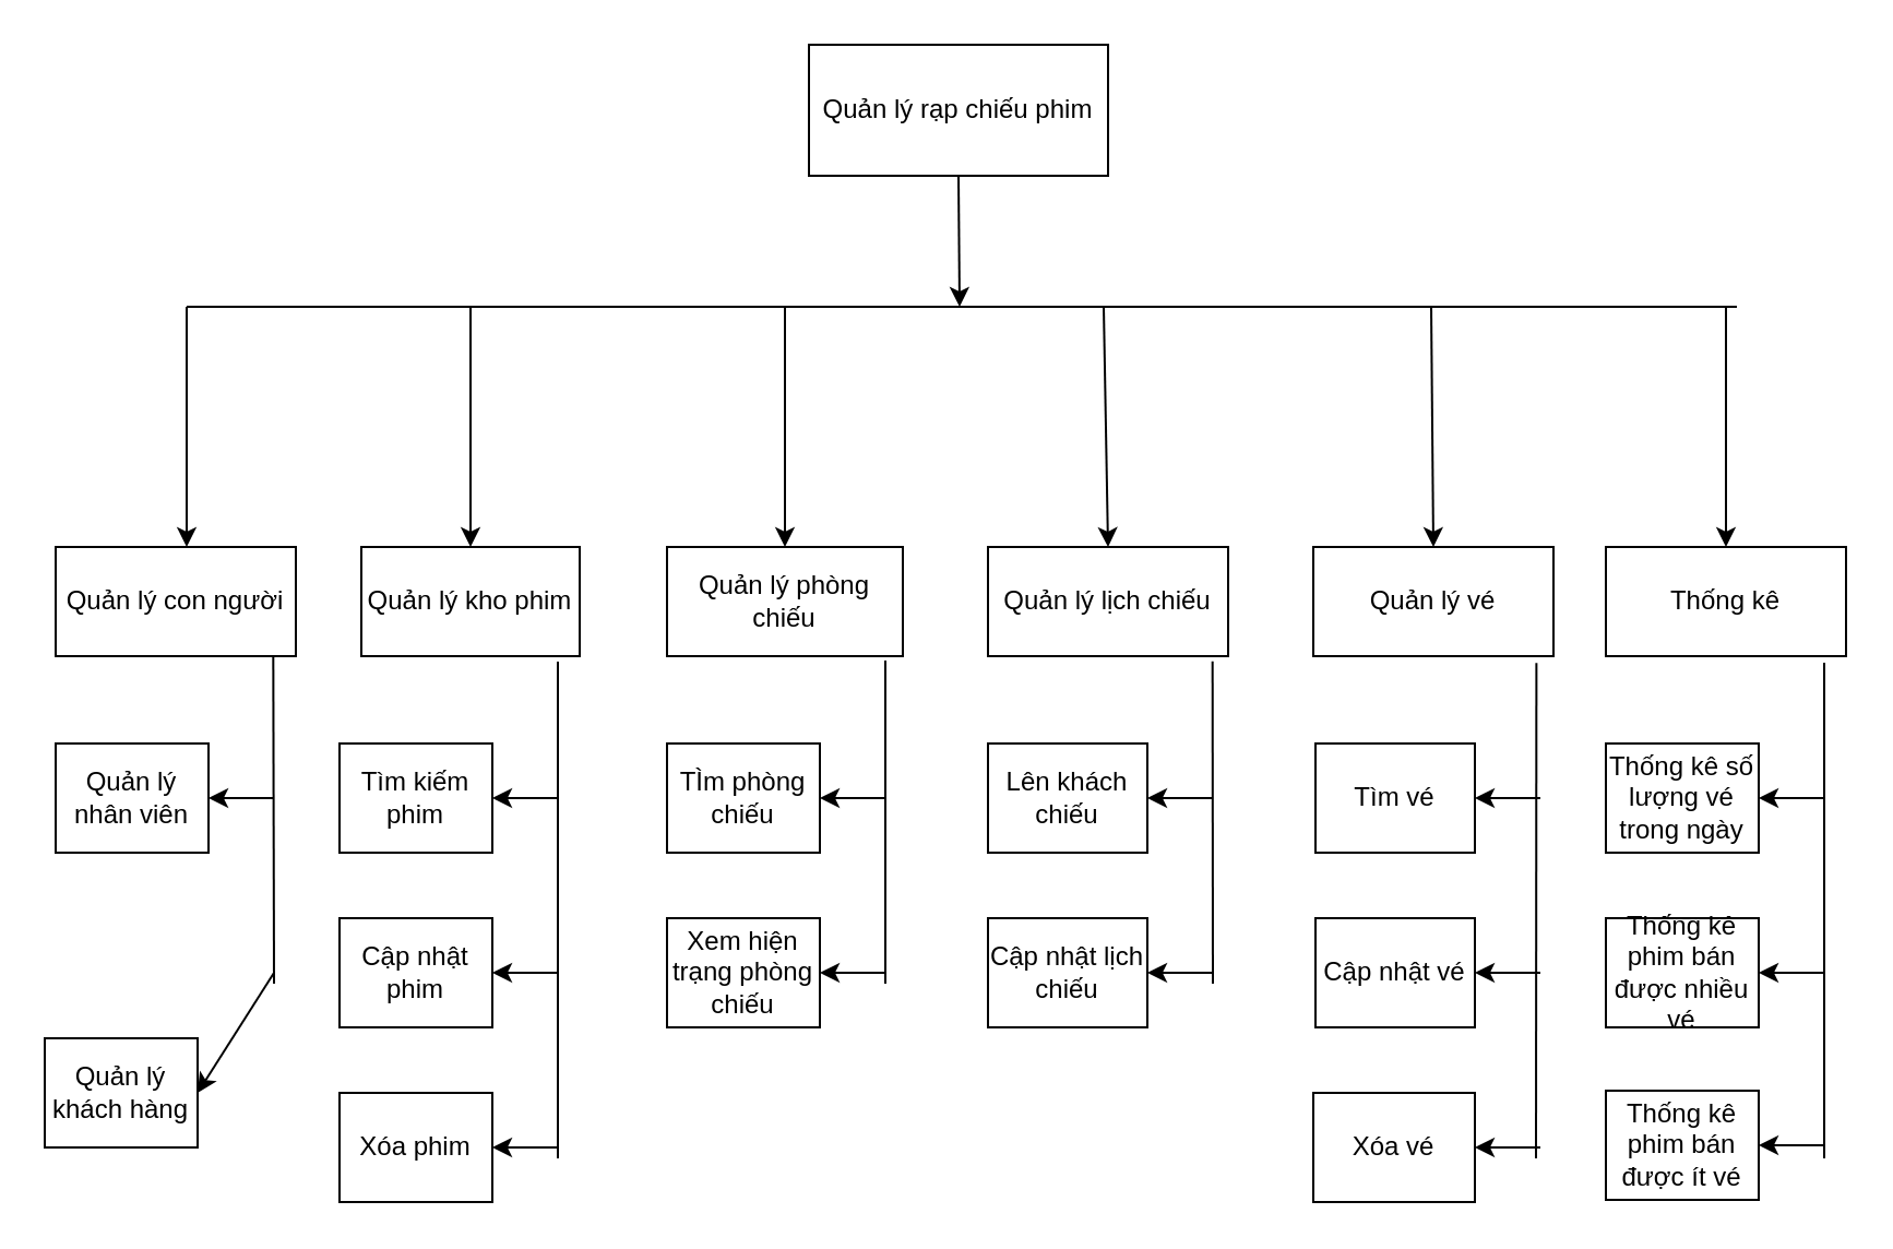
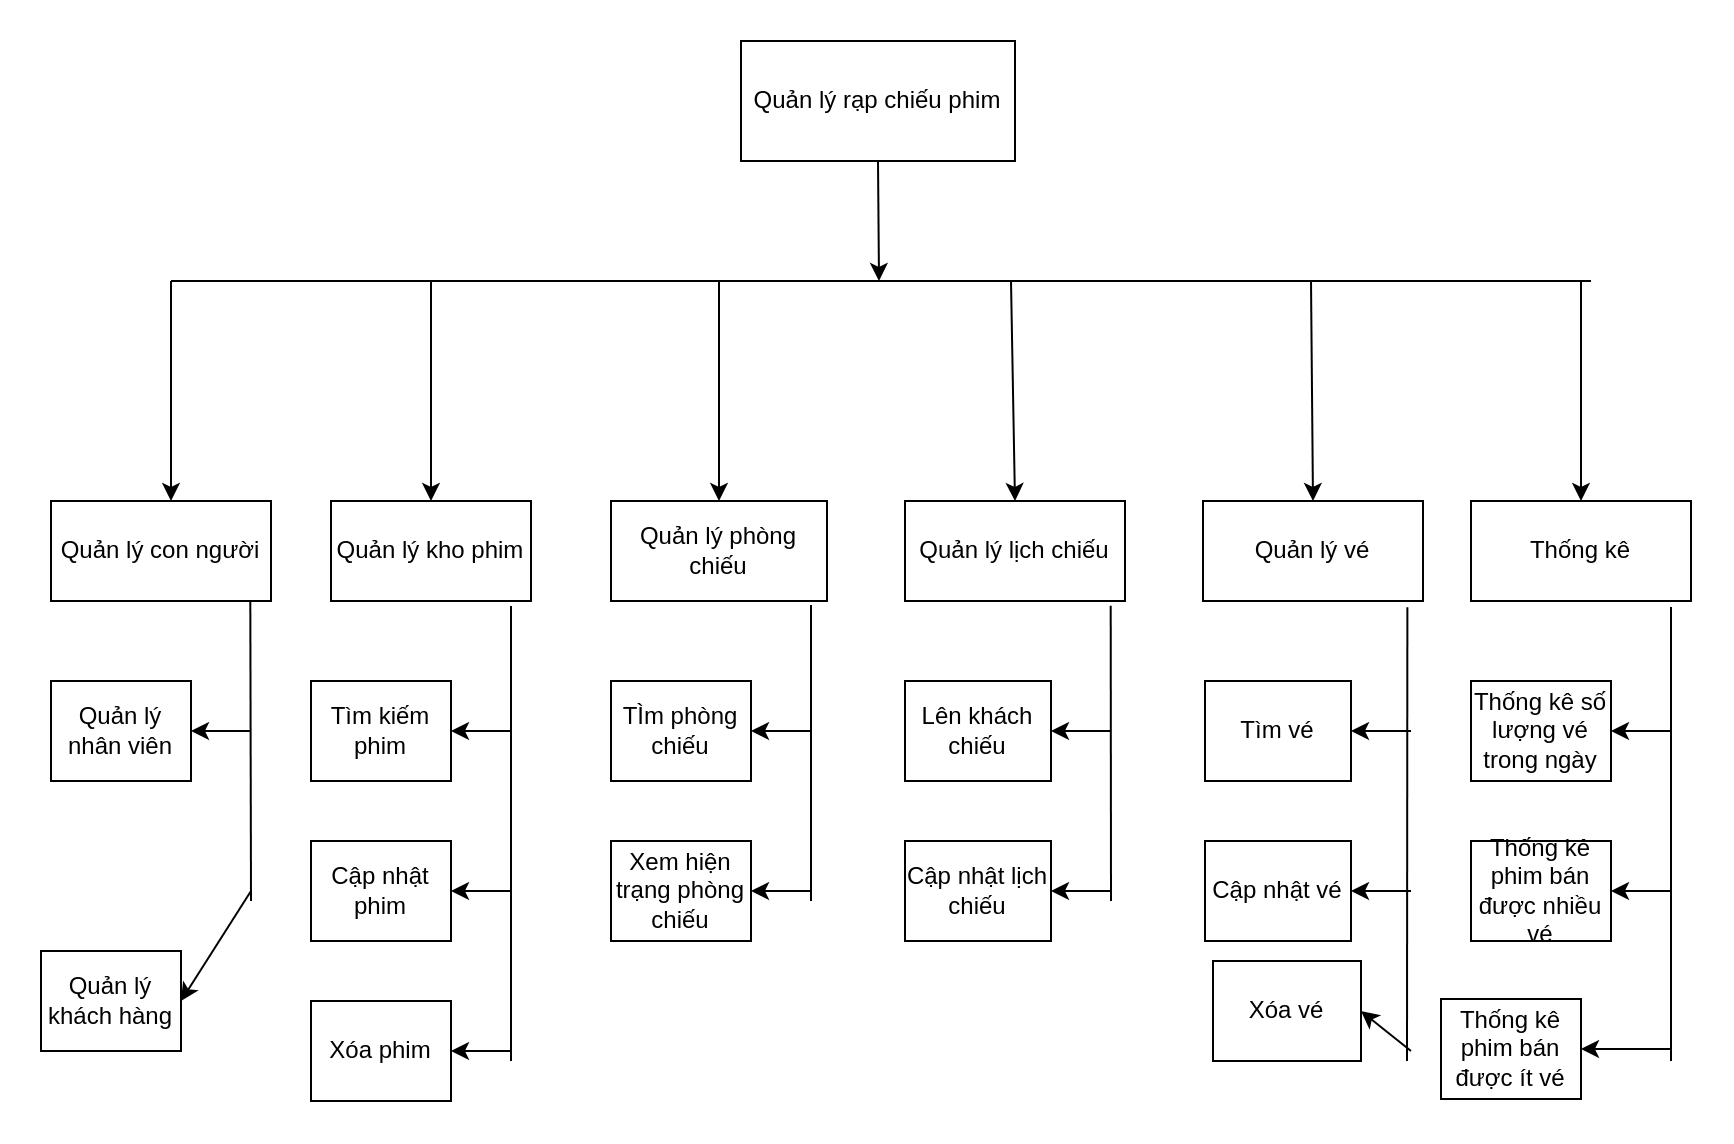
- <mxCell id="35" value="Thống kê phim bán được ít vé" style="rounded=0;whiteSpace=wrap;html=1;" parent="1" vertex="1"><mxGeometry x="735" y="499" width="70" height="50" as="geometry" /></mxCell>
+ <mxCell id="35" value="Thống kê phim bán được ít vé" style="rounded=0;whiteSpace=wrap;html=1;" parent="1" vertex="1"><mxGeometry x="720" y="499" width="70" height="50" as="geometry" /></mxCell>
- <mxCell id="36" value="Xóa vé" style="rounded=0;whiteSpace=wrap;html=1;" parent="1" vertex="1"><mxGeometry x="601" y="500" width="74" height="50" as="geometry" /></mxCell>
+ <mxCell id="36" value="Xóa vé" style="rounded=0;whiteSpace=wrap;html=1;" parent="1" vertex="1"><mxGeometry x="606" y="480" width="74" height="50" as="geometry" /></mxCell>
